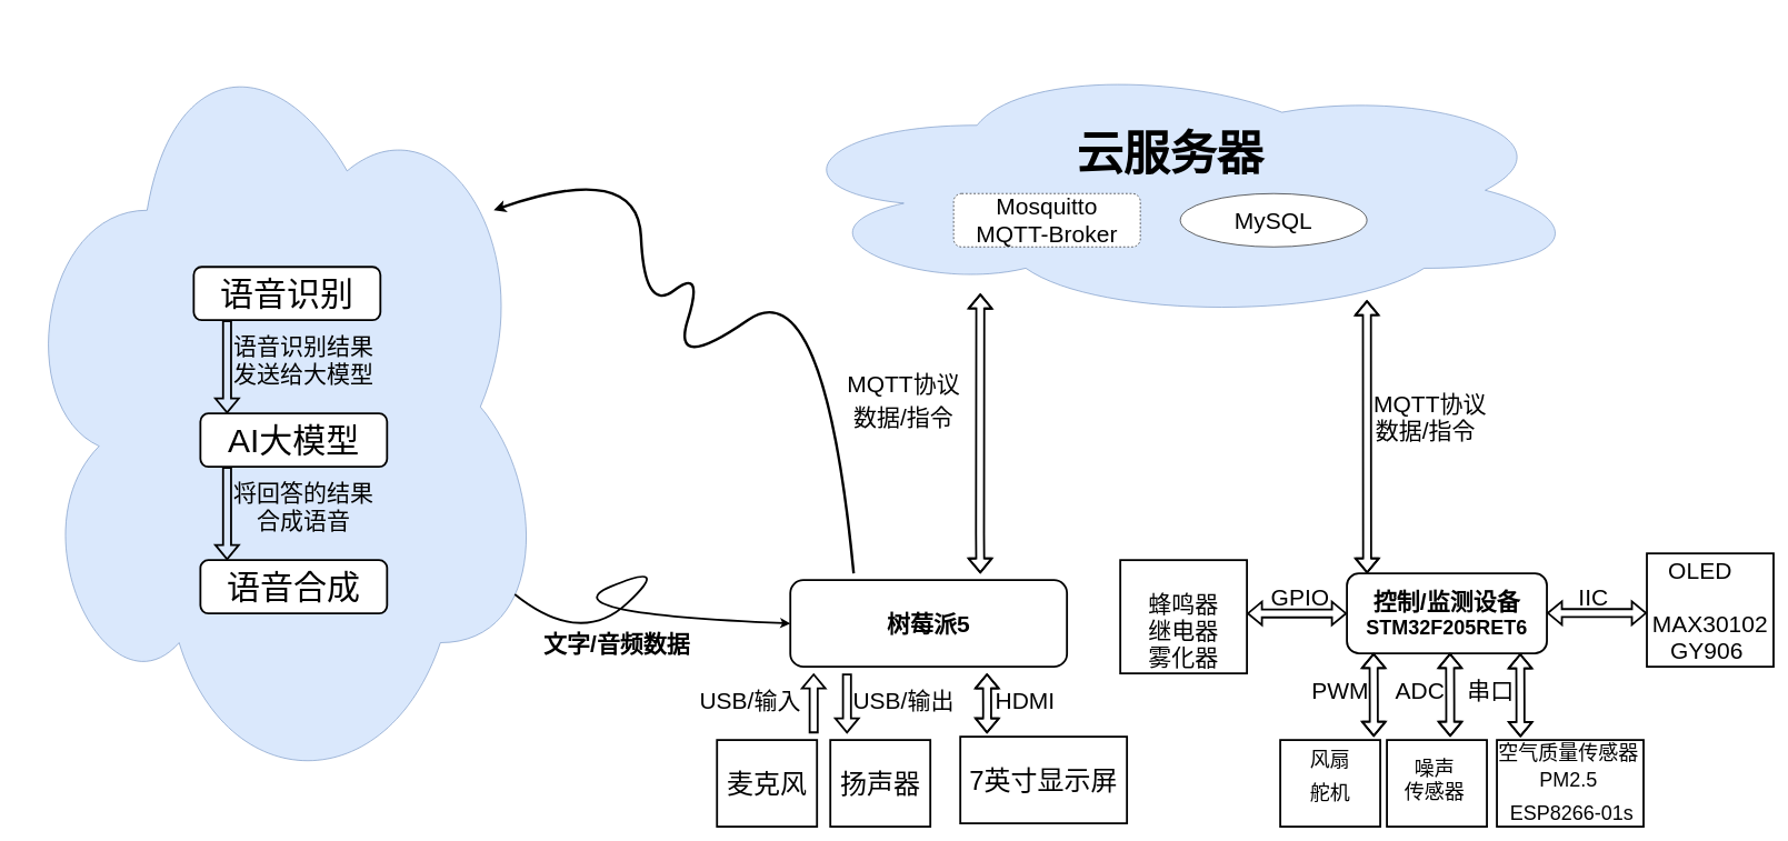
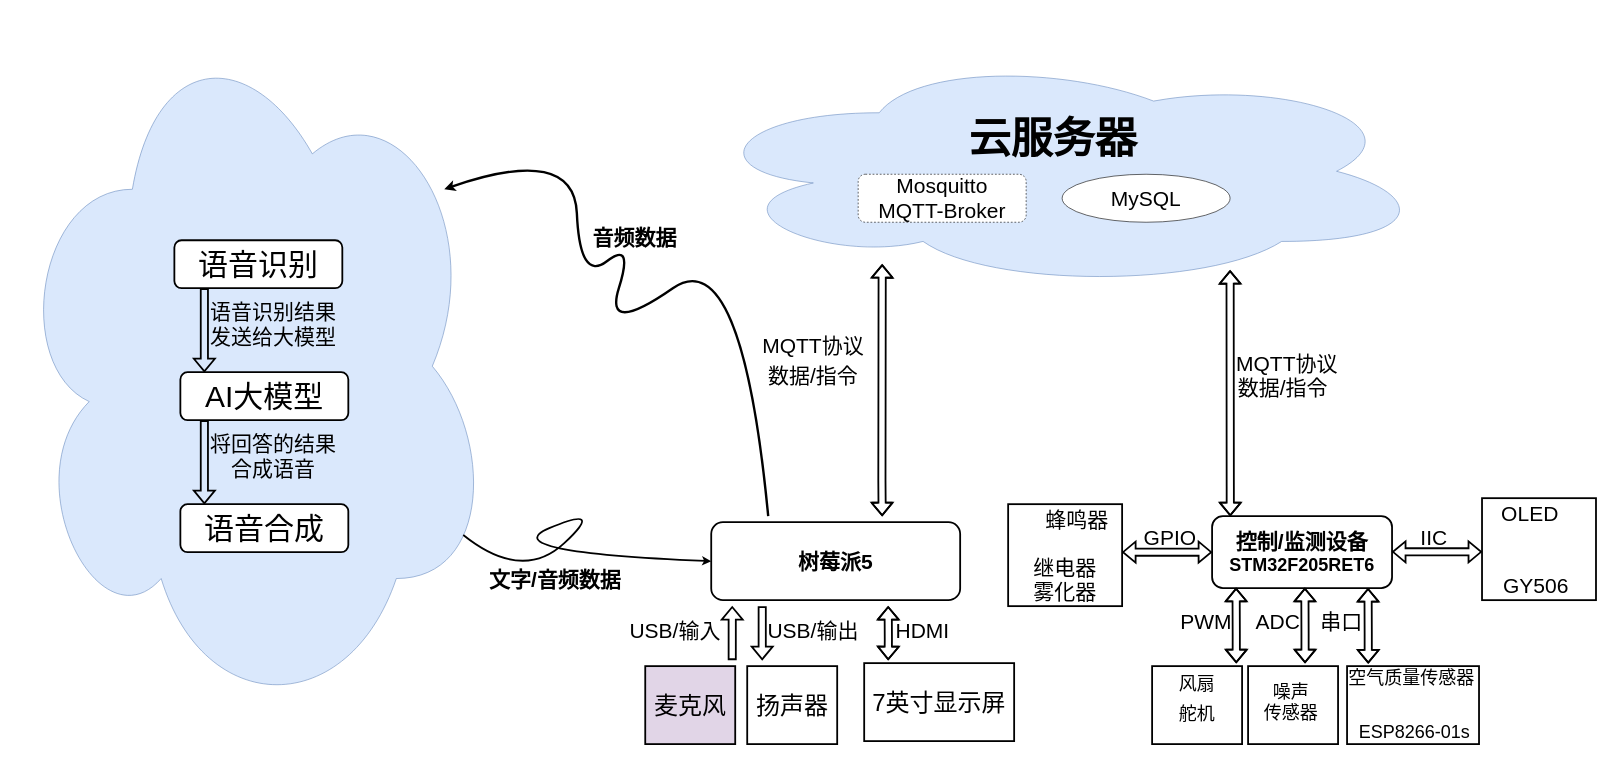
+ <mxCell id="49" value="&lt;span style=&quot;font-size: 35px;&quot;&gt;&lt;b&gt;音频数据&lt;/b&gt;&lt;/span&gt;" style="text;html=1;align=center;verticalAlign=middle;whiteSpace=wrap;rounded=0;" vertex="1" parent="1"><mxGeometry x="975" y="370" width="165" height="50" as="geometry" /></mxCell>
- <mxCell id="27" value="&lt;span style=&quot;font-size: 35px;&quot;&gt;蜂鸣器&lt;/span&gt;" style="text;html=1;align=center;verticalAlign=middle;whiteSpace=wrap;rounded=0;" vertex="1" parent="1"><mxGeometry x="1710" y="890" width="130" height="30" as="geometry" /></mxCell>
+ <mxCell id="27" value="&lt;span style=&quot;font-size: 35px;&quot;&gt;蜂鸣器&lt;/span&gt;" style="text;html=1;align=center;verticalAlign=middle;whiteSpace=wrap;rounded=0;" vertex="1" parent="1"><mxGeometry x="1730" y="850" width="130" height="30" as="geometry" /></mxCell>
- <mxCell id="11" value="&lt;font style=&quot;font-size: 35px;&quot;&gt;MAX30102&lt;/font&gt;" style="text;html=1;align=center;verticalAlign=middle;whiteSpace=wrap;rounded=0;" vertex="1" parent="1"><mxGeometry x="2505" y="920" width="120" height="30" as="geometry" /></mxCell>
- <mxCell id="14" value="&lt;font style=&quot;font-size: 35px;&quot;&gt;GY906&lt;/font&gt;" style="text;html=1;align=center;verticalAlign=middle;whiteSpace=wrap;rounded=0;" vertex="1" parent="1"><mxGeometry x="2495" y="960" width="130" height="30" as="geometry" /></mxCell>
+ <mxCell id="14" value="&lt;font style=&quot;font-size: 35px;&quot;&gt;GY506&lt;/font&gt;" style="text;html=1;align=center;verticalAlign=middle;whiteSpace=wrap;rounded=0;" vertex="1" parent="1"><mxGeometry x="2495" y="960" width="130" height="30" as="geometry" /></mxCell>
- <mxCell id="12" value="&lt;font style=&quot;font-size: 30px;&quot;&gt;PM2.5&lt;/font&gt;" style="text;html=1;align=center;verticalAlign=middle;whiteSpace=wrap;rounded=0;" vertex="1" parent="1"><mxGeometry x="2256.25" y="1155" width="192.5" height="30" as="geometry" /></mxCell>
- <mxCell id="38" value="&lt;font style=&quot;font-size: 40px;&quot;&gt;麦克风&lt;/font&gt;" style="rounded=0;whiteSpace=wrap;html=1;strokeWidth=3;" vertex="1" parent="1"><mxGeometry x="1075" y="1110" width="150" height="130" as="geometry" /></mxCell>
+ <mxCell id="38" value="&lt;font style=&quot;font-size: 40px;&quot;&gt;麦克风&lt;/font&gt;" style="rounded=0;whiteSpace=wrap;html=1;strokeWidth=3;fillColor=#e1d5e7;" vertex="1" parent="1"><mxGeometry x="1075" y="1110" width="150" height="130" as="geometry" /></mxCell>
